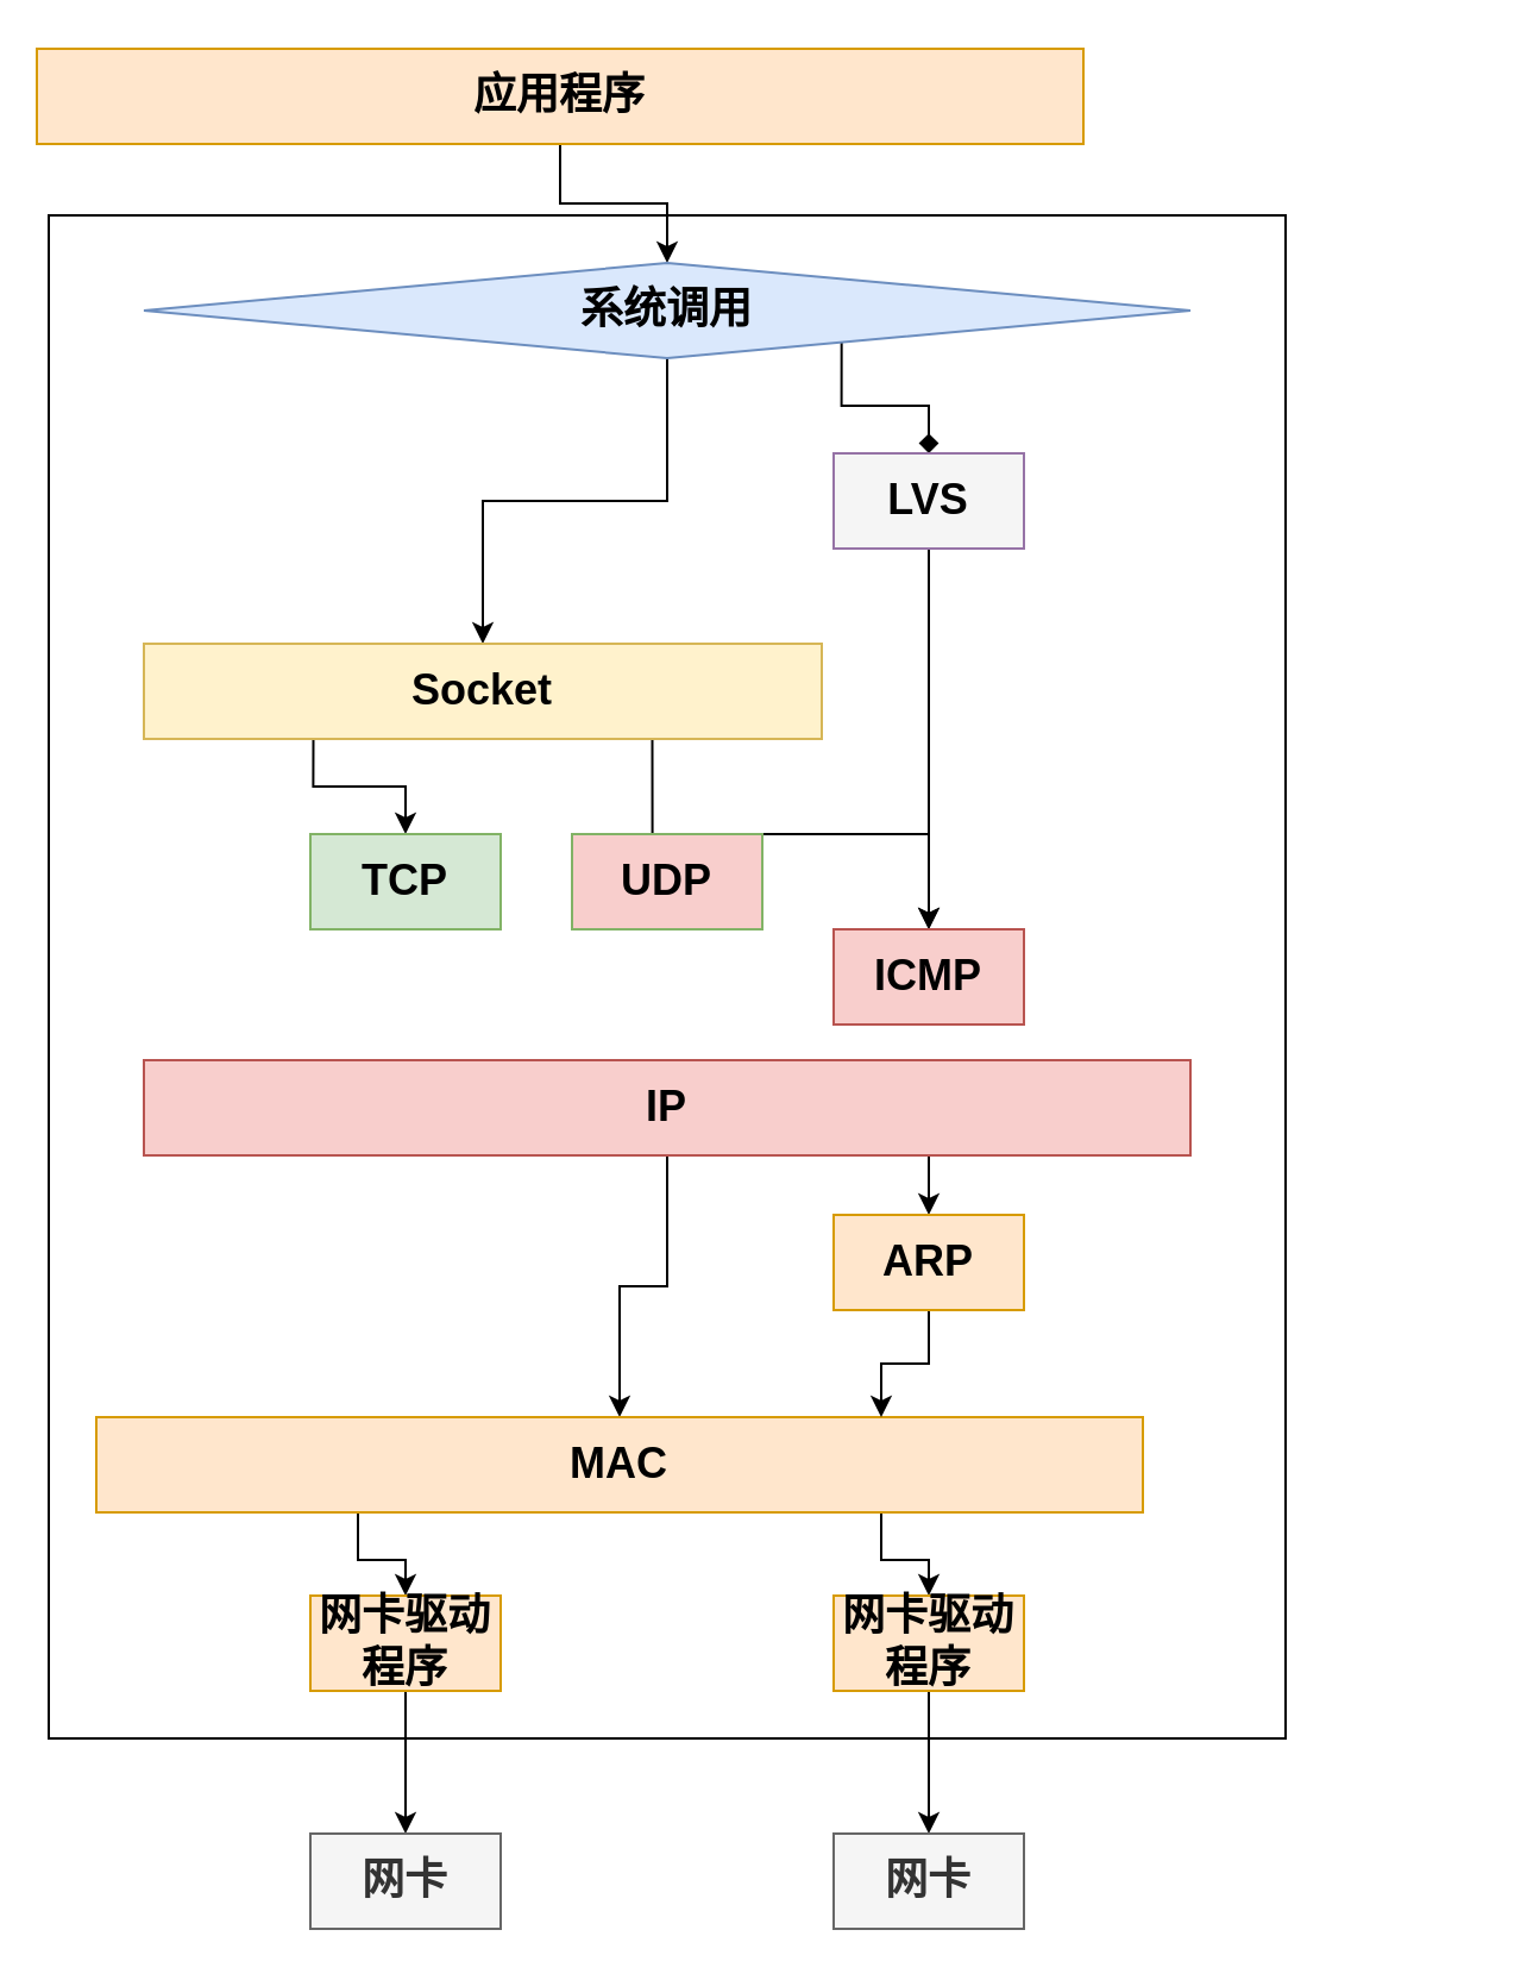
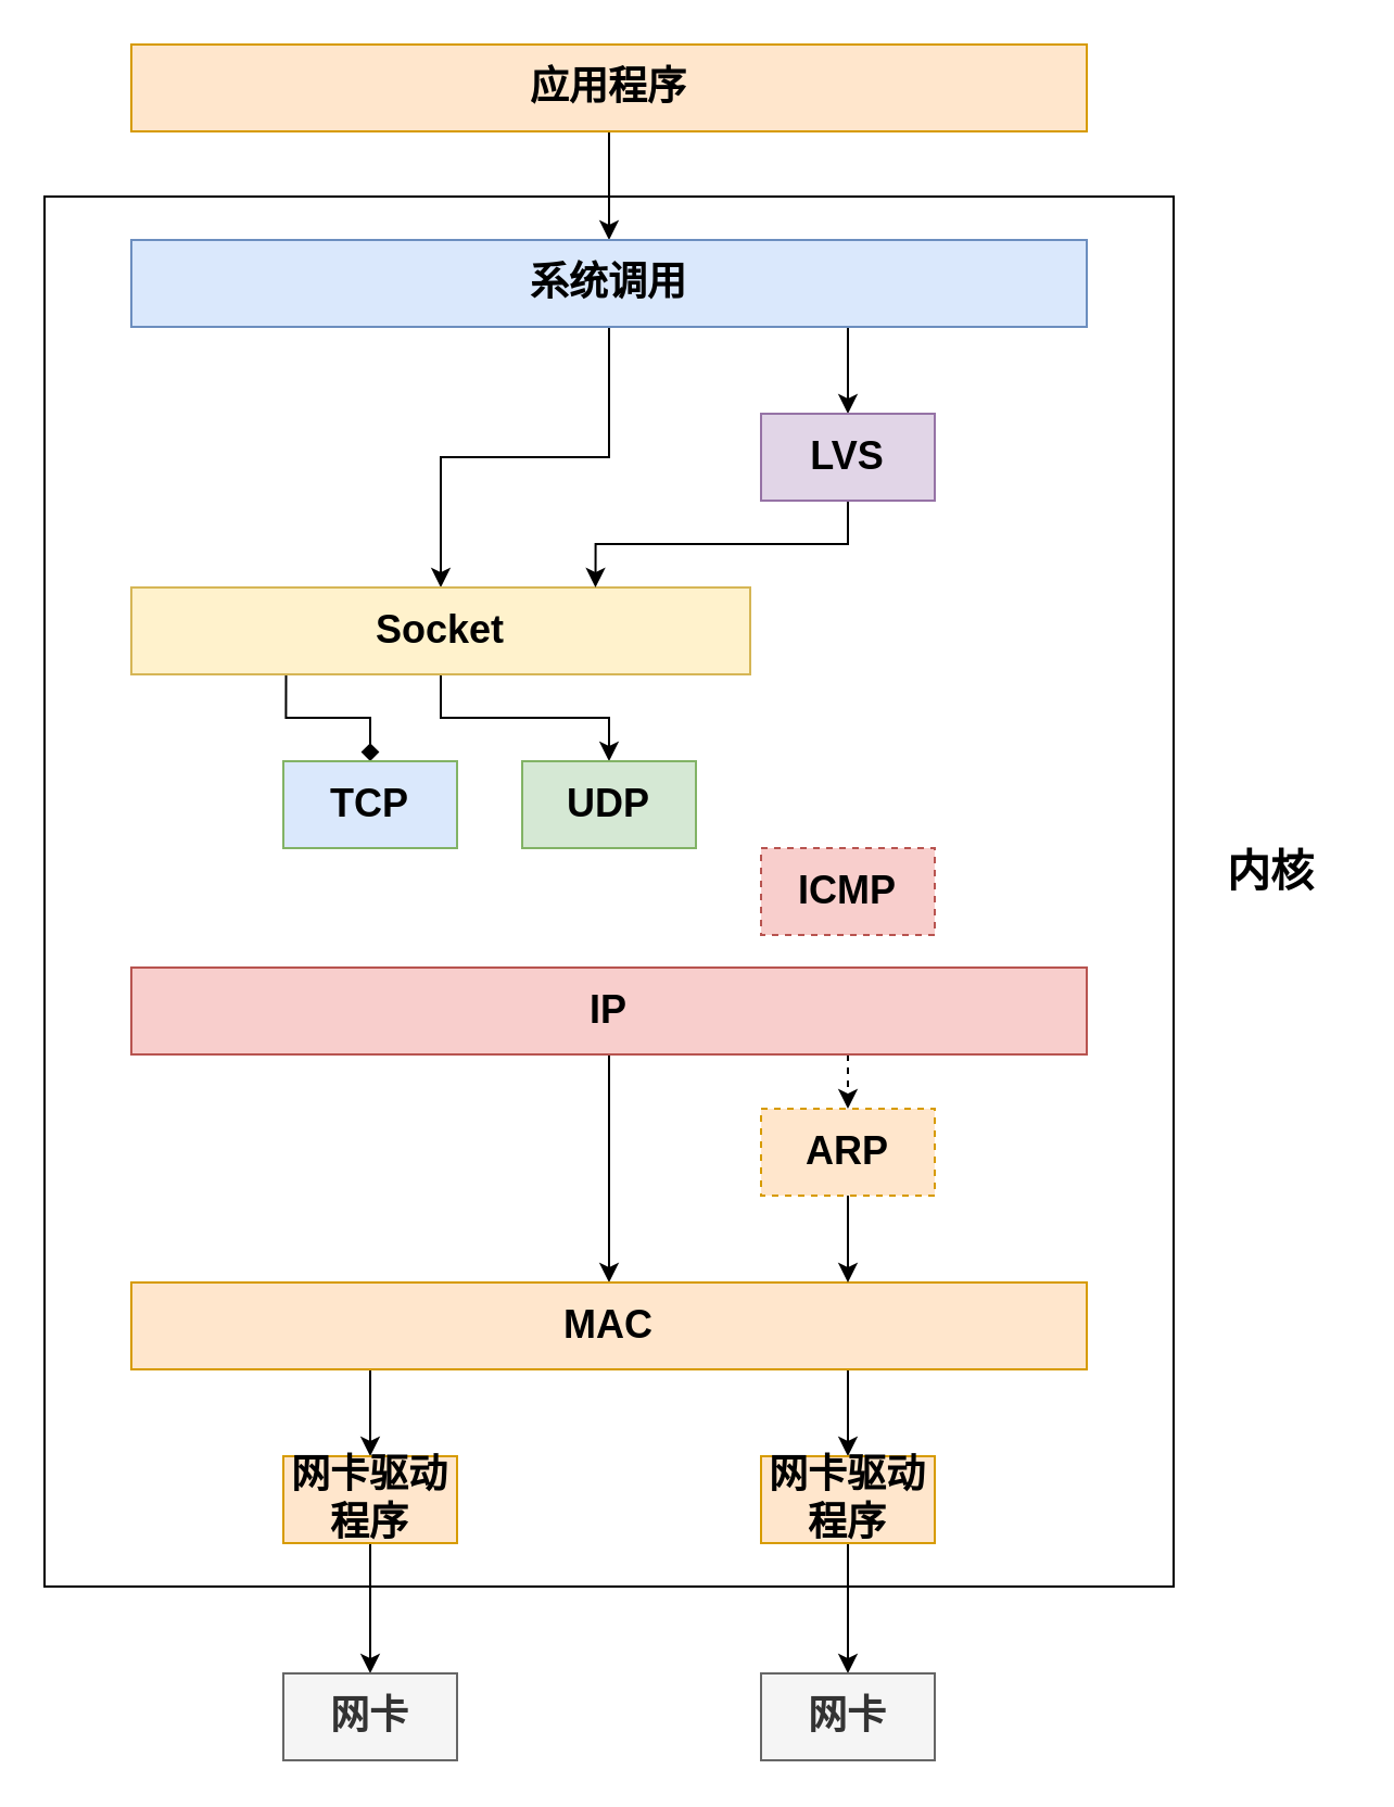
- <mxCell id="4" value="&lt;b&gt;&lt;font style=&quot;font-size: 18px&quot;&gt;应用程序&lt;/font&gt;&lt;/b&gt;" style="rounded=0;whiteSpace=wrap;html=1;fillColor=#ffe6cc;strokeColor=#d79b00;" parent="1" vertex="1"><mxGeometry x="15" y="20" width="440" height="40" as="geometry" /></mxCell>
+ <mxCell id="4" value="&lt;b&gt;&lt;font style=&quot;font-size: 18px&quot;&gt;应用程序&lt;/font&gt;&lt;/b&gt;" style="rounded=0;whiteSpace=wrap;html=1;fillColor=#ffe6cc;strokeColor=#d79b00;" parent="1" vertex="1"><mxGeometry x="60" y="20" width="440" height="40" as="geometry" /></mxCell>
- <mxCell id="7" value="&lt;b&gt;&lt;font style=&quot;font-size: 18px&quot;&gt;系统调用&lt;/font&gt;&lt;/b&gt;" style="rhombus;whiteSpace=wrap;html=1;fillColor=#dae8fc;strokeColor=#6c8ebf;" parent="1" vertex="1"><mxGeometry x="60" y="110" width="440" height="40" as="geometry" /></mxCell>
+ <mxCell id="7" value="&lt;b&gt;&lt;font style=&quot;font-size: 18px&quot;&gt;系统调用&lt;/font&gt;&lt;/b&gt;" style="rounded=0;whiteSpace=wrap;html=1;fillColor=#dae8fc;strokeColor=#6c8ebf;" parent="1" vertex="1"><mxGeometry x="60" y="110" width="440" height="40" as="geometry" /></mxCell>
- <mxCell id="5" style="edgeStyle=orthogonalEdgeStyle;rounded=0;orthogonalLoop=1;jettySize=auto;html=1;exitX=0.75;exitY=1;exitDx=0;exitDy=0;endArrow=diamond;" parent="1" source="7" target="13" edge="1"><mxGeometry relative="1" as="geometry" /></mxCell>
+ <mxCell id="5" style="edgeStyle=orthogonalEdgeStyle;rounded=0;orthogonalLoop=1;jettySize=auto;html=1;exitX=0.75;exitY=1;exitDx=0;exitDy=0;" parent="1" source="7" target="13" edge="1"><mxGeometry relative="1" as="geometry" /></mxCell>
- <mxCell id="13" value="&lt;b&gt;&lt;font style=&quot;font-size: 18px&quot;&gt;LVS&lt;/font&gt;&lt;/b&gt;" style="rounded=0;whiteSpace=wrap;html=1;fillColor=#f5f5f5;strokeColor=#9673a6;" parent="1" vertex="1"><mxGeometry x="350" y="190" width="80" height="40" as="geometry" /></mxCell>
+ <mxCell id="13" value="&lt;b&gt;&lt;font style=&quot;font-size: 18px&quot;&gt;LVS&lt;/font&gt;&lt;/b&gt;" style="rounded=0;whiteSpace=wrap;html=1;fillColor=#e1d5e7;strokeColor=#9673a6;" parent="1" vertex="1"><mxGeometry x="350" y="190" width="80" height="40" as="geometry" /></mxCell>
- <mxCell id="12" style="edgeStyle=orthogonalEdgeStyle;rounded=0;orthogonalLoop=1;jettySize=auto;html=1;exitX=0.5;exitY=1;exitDx=0;exitDy=0;" edge="1" parent="1" source="13" target="19"><mxGeometry relative="1" as="geometry" /></mxCell>
+ <mxCell id="12" style="edgeStyle=orthogonalEdgeStyle;rounded=0;orthogonalLoop=1;jettySize=auto;html=1;exitX=0.5;exitY=1;exitDx=0;exitDy=0;entryX=0.75;entryY=0;entryDx=0;entryDy=0;" edge="1" parent="1" source="13" target="11"><mxGeometry relative="1" as="geometry" /></mxCell>
+ <mxCell id="9" style="edgeStyle=orthogonalEdgeStyle;rounded=0;orthogonalLoop=1;jettySize=auto;html=1;exitX=0.5;exitY=1;exitDx=0;exitDy=0;entryX=0.5;entryY=0;entryDx=0;entryDy=0;" parent="1" source="11" target="15" edge="1"><mxGeometry relative="1" as="geometry" /></mxCell>
- <mxCell id="8" style="edgeStyle=orthogonalEdgeStyle;rounded=0;orthogonalLoop=1;jettySize=auto;html=1;exitX=0.25;exitY=1;exitDx=0;exitDy=0;entryX=0.5;entryY=0;entryDx=0;entryDy=0;" parent="1" source="11" target="14" edge="1"><mxGeometry relative="1" as="geometry" /></mxCell>
+ <mxCell id="8" style="edgeStyle=orthogonalEdgeStyle;rounded=0;orthogonalLoop=1;jettySize=auto;html=1;exitX=0.25;exitY=1;exitDx=0;exitDy=0;entryX=0.5;entryY=0;entryDx=0;entryDy=0;endArrow=diamond;" parent="1" source="11" target="14" edge="1"><mxGeometry relative="1" as="geometry" /></mxCell>
- <mxCell id="10" style="edgeStyle=orthogonalEdgeStyle;rounded=0;orthogonalLoop=1;jettySize=auto;html=1;exitX=0.75;exitY=1;exitDx=0;exitDy=0;entryX=0.5;entryY=0;entryDx=0;entryDy=0;" parent="1" source="11" target="19" edge="1"><mxGeometry relative="1" as="geometry" /></mxCell>
- <mxCell id="14" value="&lt;b&gt;&lt;font style=&quot;font-size: 18px&quot;&gt;TCP&lt;/font&gt;&lt;/b&gt;" style="rounded=0;whiteSpace=wrap;html=1;fillColor=#d5e8d4;strokeColor=#82b366;" parent="1" vertex="1"><mxGeometry x="130" y="350" width="80" height="40" as="geometry" /></mxCell>
+ <mxCell id="14" value="&lt;b&gt;&lt;font style=&quot;font-size: 18px&quot;&gt;TCP&lt;/font&gt;&lt;/b&gt;" style="rounded=0;whiteSpace=wrap;html=1;fillColor=#dae8fc;strokeColor=#82b366;" parent="1" vertex="1"><mxGeometry x="130" y="350" width="80" height="40" as="geometry" /></mxCell>
- <mxCell id="15" value="&lt;b&gt;&lt;font style=&quot;font-size: 18px&quot;&gt;UDP&lt;/font&gt;&lt;/b&gt;" style="rounded=0;whiteSpace=wrap;html=1;fillColor=#f8cecc;strokeColor=#82b366;" parent="1" vertex="1"><mxGeometry x="240" y="350" width="80" height="40" as="geometry" /></mxCell>
+ <mxCell id="15" value="&lt;b&gt;&lt;font style=&quot;font-size: 18px&quot;&gt;UDP&lt;/font&gt;&lt;/b&gt;" style="rounded=0;whiteSpace=wrap;html=1;fillColor=#d5e8d4;strokeColor=#82b366;" parent="1" vertex="1"><mxGeometry x="240" y="350" width="80" height="40" as="geometry" /></mxCell>
+ <mxCell id="29" value="&lt;b&gt;&lt;font style=&quot;font-size: 20px&quot;&gt;内核&lt;/font&gt;&lt;/b&gt;" style="text;html=1;strokeColor=none;fillColor=none;align=center;verticalAlign=middle;whiteSpace=wrap;rounded=0;" parent="1" vertex="1"><mxGeometry x="550" y="390" width="70" height="20" as="geometry" /></mxCell>
- <mxCell id="19" value="&lt;b&gt;&lt;font style=&quot;font-size: 18px&quot;&gt;ICMP&lt;/font&gt;&lt;/b&gt;" style="rounded=0;whiteSpace=wrap;html=1;fillColor=#f8cecc;strokeColor=#b85450;" parent="1" vertex="1"><mxGeometry x="350" y="390" width="80" height="40" as="geometry" /></mxCell>
+ <mxCell id="19" value="&lt;b&gt;&lt;font style=&quot;font-size: 18px&quot;&gt;ICMP&lt;/font&gt;&lt;/b&gt;" style="rounded=0;whiteSpace=wrap;html=1;fillColor=#f8cecc;strokeColor=#b85450;dashed=1;" parent="1" vertex="1"><mxGeometry x="350" y="390" width="80" height="40" as="geometry" /></mxCell>
- <mxCell id="16" style="edgeStyle=orthogonalEdgeStyle;rounded=0;orthogonalLoop=1;jettySize=auto;html=1;exitX=0.75;exitY=1;exitDx=0;exitDy=0;entryX=0.5;entryY=0;entryDx=0;entryDy=0;" parent="1" source="18" target="24" edge="1"><mxGeometry relative="1" as="geometry" /></mxCell>
+ <mxCell id="16" style="edgeStyle=orthogonalEdgeStyle;rounded=0;orthogonalLoop=1;jettySize=auto;html=1;exitX=0.75;exitY=1;exitDx=0;exitDy=0;entryX=0.5;entryY=0;entryDx=0;entryDy=0;dashed=1;" parent="1" source="18" target="24" edge="1"><mxGeometry relative="1" as="geometry" /></mxCell>
- <mxCell id="24" value="&lt;b&gt;&lt;font style=&quot;font-size: 18px&quot;&gt;ARP&lt;/font&gt;&lt;/b&gt;" style="rounded=0;whiteSpace=wrap;html=1;fillColor=#ffe6cc;strokeColor=#d79b00;" parent="1" vertex="1"><mxGeometry x="350" y="510" width="80" height="40" as="geometry" /></mxCell>
+ <mxCell id="24" value="&lt;b&gt;&lt;font style=&quot;font-size: 18px&quot;&gt;ARP&lt;/font&gt;&lt;/b&gt;" style="rounded=0;whiteSpace=wrap;html=1;fillColor=#ffe6cc;strokeColor=#d79b00;dashed=1;" parent="1" vertex="1"><mxGeometry x="350" y="510" width="80" height="40" as="geometry" /></mxCell>
- <mxCell id="22" value="&lt;span style=&quot;font-size: 18px&quot;&gt;&lt;b&gt;MAC&lt;/b&gt;&lt;/span&gt;" style="rounded=0;whiteSpace=wrap;html=1;fillColor=#ffe6cc;strokeColor=#d79b00;" parent="1" vertex="1"><mxGeometry x="40" y="595" width="440" height="40" as="geometry" /></mxCell>
+ <mxCell id="22" value="&lt;span style=&quot;font-size: 18px&quot;&gt;&lt;b&gt;MAC&lt;/b&gt;&lt;/span&gt;" style="rounded=0;whiteSpace=wrap;html=1;fillColor=#ffe6cc;strokeColor=#d79b00;" parent="1" vertex="1"><mxGeometry x="60" y="590" width="440" height="40" as="geometry" /></mxCell>
